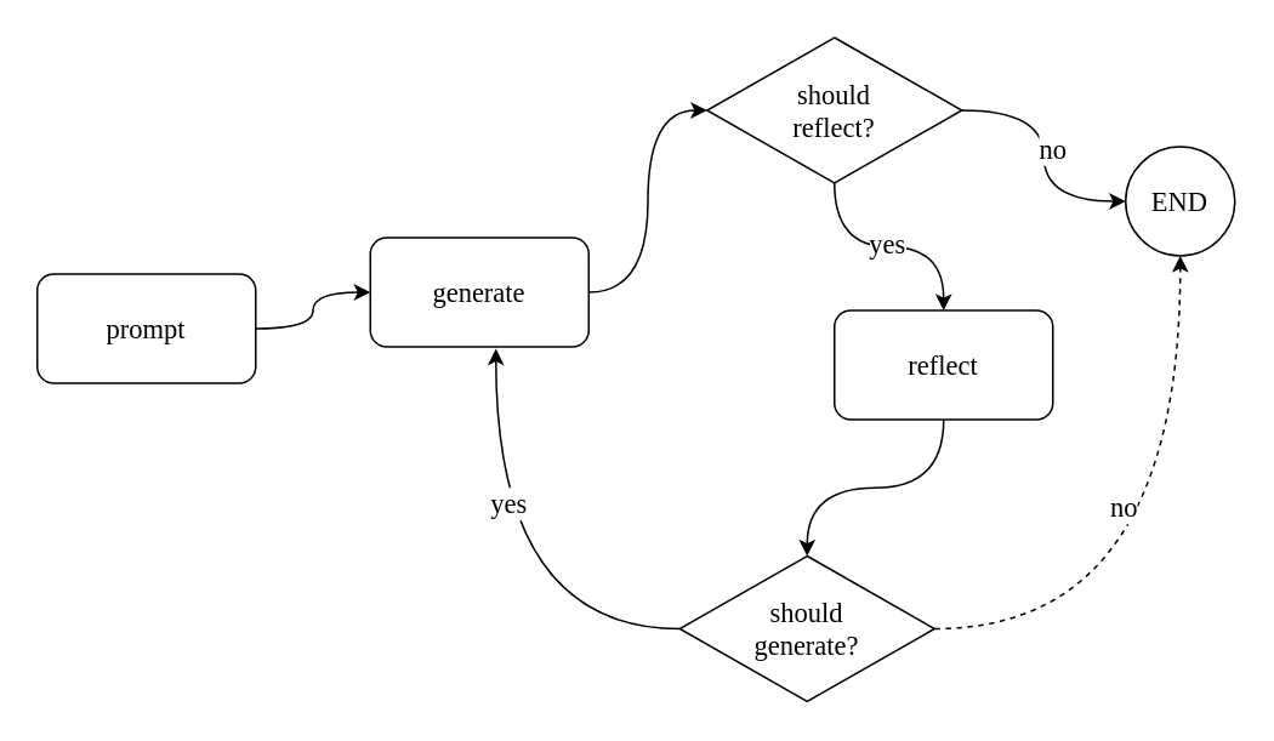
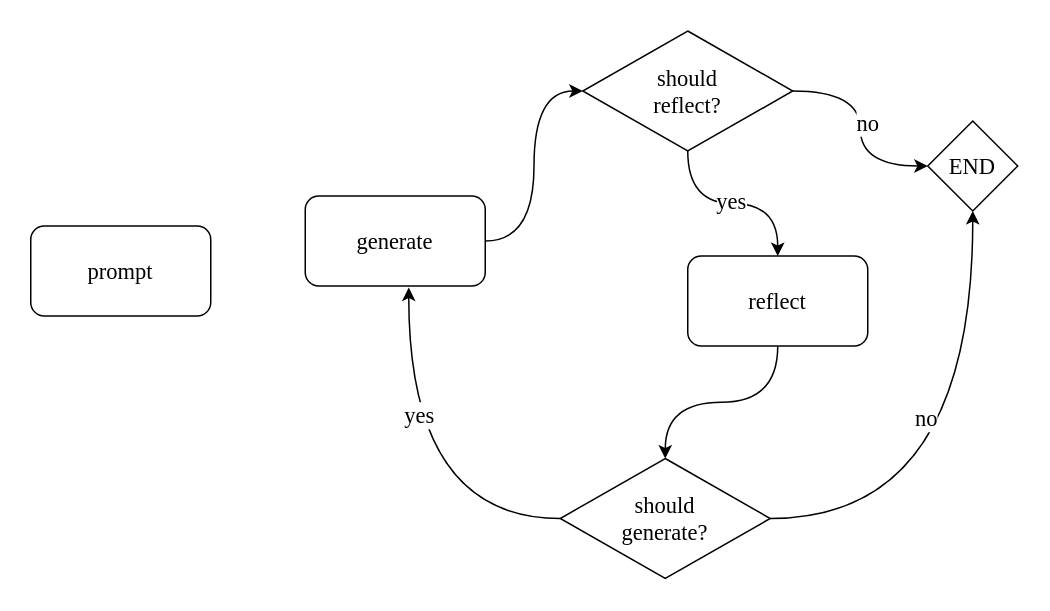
- <mxCell id="6" value="END" style="ellipse;whiteSpace=wrap;html=1;aspect=fixed;fontFamily=Comic Sans MS;fontSize=15;" vertex="1" parent="1"><mxGeometry x="618" y="80" width="60" height="60" as="geometry" /></mxCell>
+ <mxCell id="6" value="END" style="rhombus;whiteSpace=wrap;html=1;aspect=fixed;fontFamily=Comic Sans MS;fontSize=15;" vertex="1" parent="1"><mxGeometry x="618" y="80" width="60" height="60" as="geometry" /></mxCell>
- <mxCell id="17" style="edgeStyle=orthogonalEdgeStyle;rounded=0;orthogonalLoop=1;jettySize=auto;html=1;entryX=0;entryY=0.5;entryDx=0;entryDy=0;curved=1;fontFamily=Comic Sans MS;fontSize=15;" edge="1" parent="1" source="18" target="3"><mxGeometry relative="1" as="geometry" /></mxCell>
- <mxCell id="14" style="edgeStyle=orthogonalEdgeStyle;rounded=0;orthogonalLoop=1;jettySize=auto;html=1;exitX=1;exitY=0.5;exitDx=0;exitDy=0;entryX=0.5;entryY=1;entryDx=0;entryDy=0;curved=1;fontFamily=Comic Sans MS;fontSize=15;dashed=1;" edge="1" parent="1" source="16" target="6"><mxGeometry relative="1" as="geometry" /></mxCell>
+ <mxCell id="14" style="edgeStyle=orthogonalEdgeStyle;rounded=0;orthogonalLoop=1;jettySize=auto;html=1;exitX=1;exitY=0.5;exitDx=0;exitDy=0;entryX=0.5;entryY=1;entryDx=0;entryDy=0;curved=1;fontFamily=Comic Sans MS;fontSize=15;" edge="1" parent="1" source="16" target="6"><mxGeometry relative="1" as="geometry" /></mxCell>
